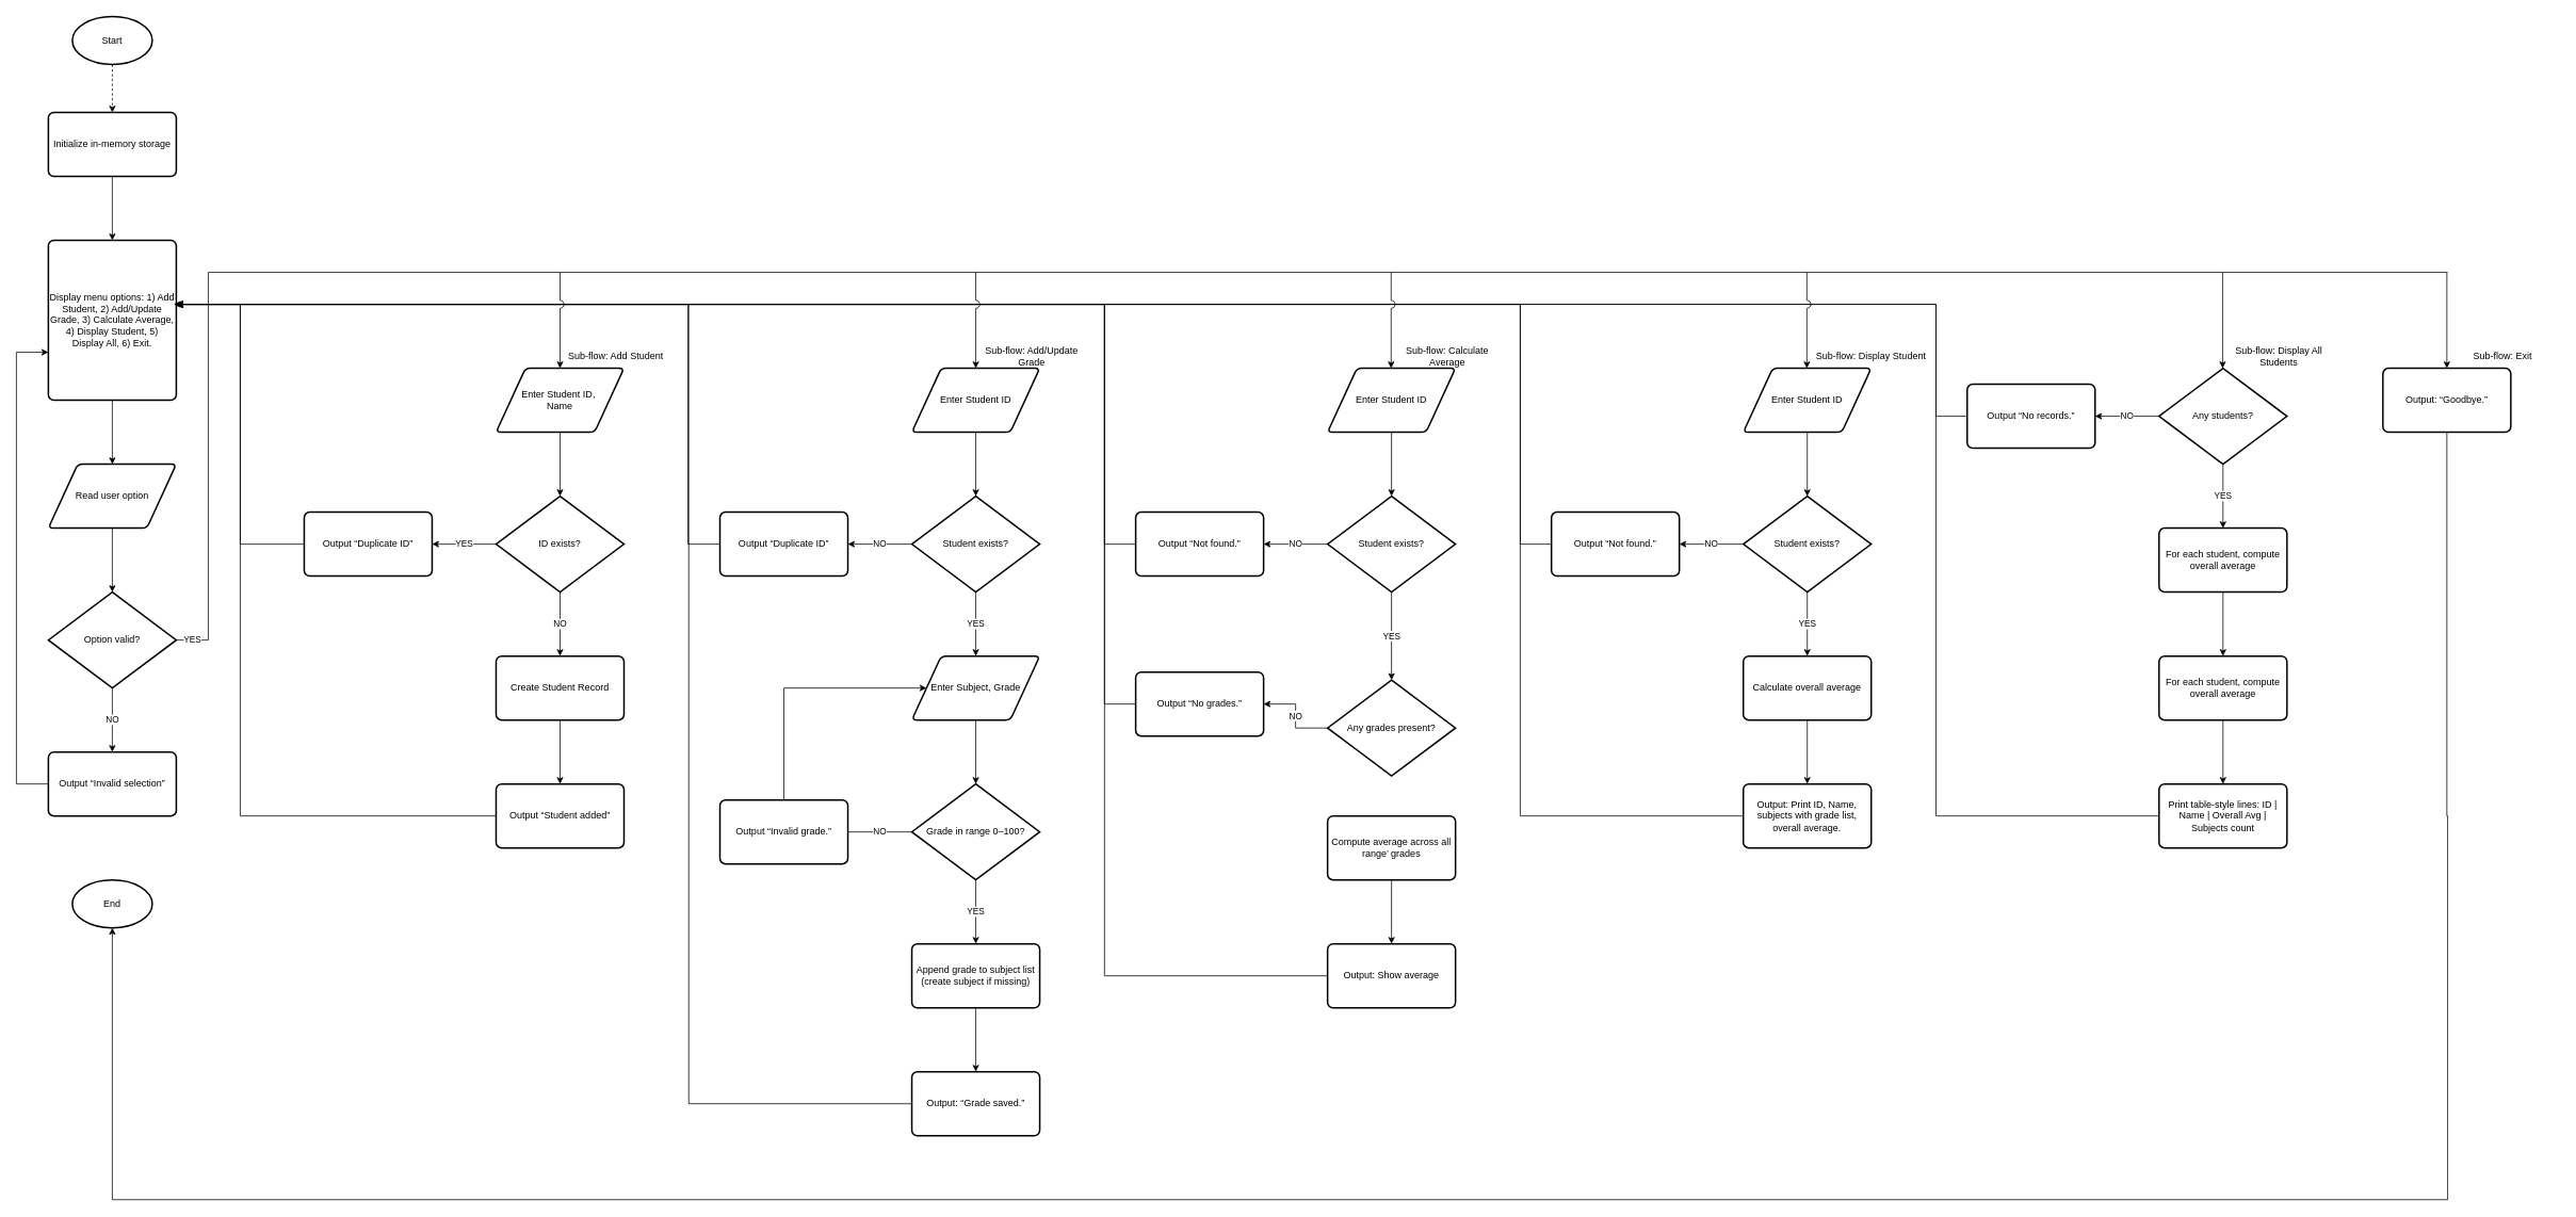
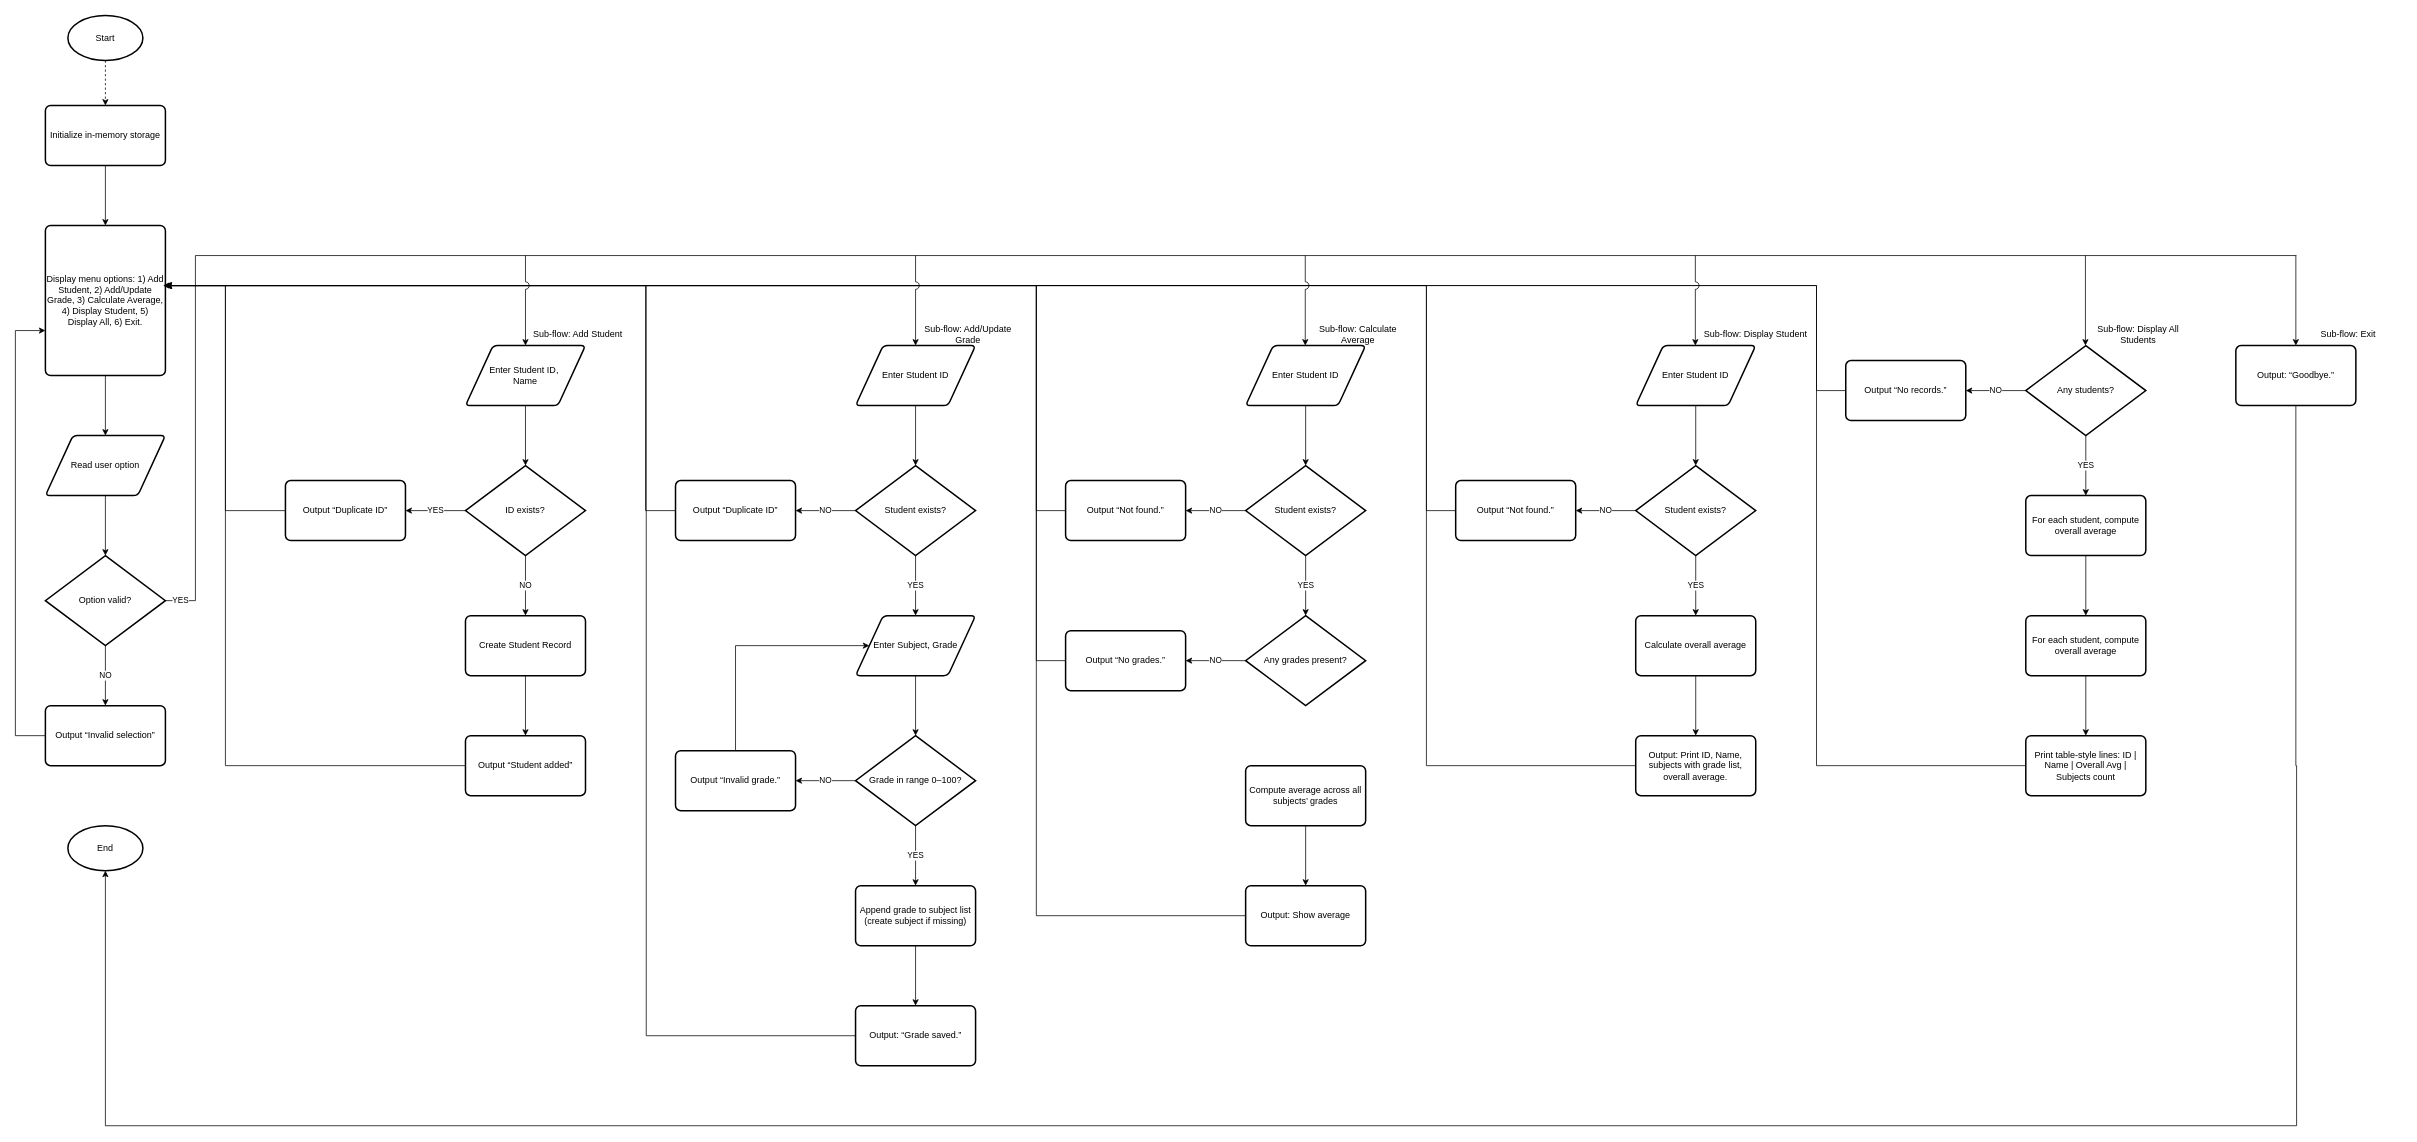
- <mxCell id="50" value="Any grades present?" style="strokeWidth=2;html=1;shape=mxgraph.flowchart.decision;whiteSpace=wrap;" parent="1" vertex="1"><mxGeometry x="1660" y="850" width="160" height="120" as="geometry" /></mxCell>
+ <mxCell id="50" value="Any grades present?" style="strokeWidth=2;html=1;shape=mxgraph.flowchart.decision;whiteSpace=wrap;" parent="1" vertex="1"><mxGeometry x="1660" y="820" width="160" height="120" as="geometry" /></mxCell>
- <mxCell id="33" value="NO" style="edgeStyle=orthogonalEdgeStyle;rounded=0;orthogonalLoop=1;jettySize=auto;html=1;exitX=0;exitY=0.5;exitDx=0;exitDy=0;exitPerimeter=0;entryX=1;entryY=0.5;entryDx=0;entryDy=0;endArrow=none;" parent="1" source="35" target="38" edge="1"><mxGeometry relative="1" as="geometry" /></mxCell>
+ <mxCell id="33" value="NO" style="edgeStyle=orthogonalEdgeStyle;rounded=0;orthogonalLoop=1;jettySize=auto;html=1;exitX=0;exitY=0.5;exitDx=0;exitDy=0;exitPerimeter=0;entryX=1;entryY=0.5;entryDx=0;entryDy=0;" parent="1" source="35" target="38" edge="1"><mxGeometry relative="1" as="geometry" /></mxCell>
- <mxCell id="55" value="Compute average across all range’ grades" style="rounded=1;whiteSpace=wrap;html=1;absoluteArcSize=1;arcSize=14;strokeWidth=2;" parent="1" vertex="1"><mxGeometry x="1660" y="1020" width="160" height="80" as="geometry" /></mxCell>
+ <mxCell id="55" value="Compute average across all subjects’ grades" style="rounded=1;whiteSpace=wrap;html=1;absoluteArcSize=1;arcSize=14;strokeWidth=2;" parent="1" vertex="1"><mxGeometry x="1660" y="1020" width="160" height="80" as="geometry" /></mxCell>
